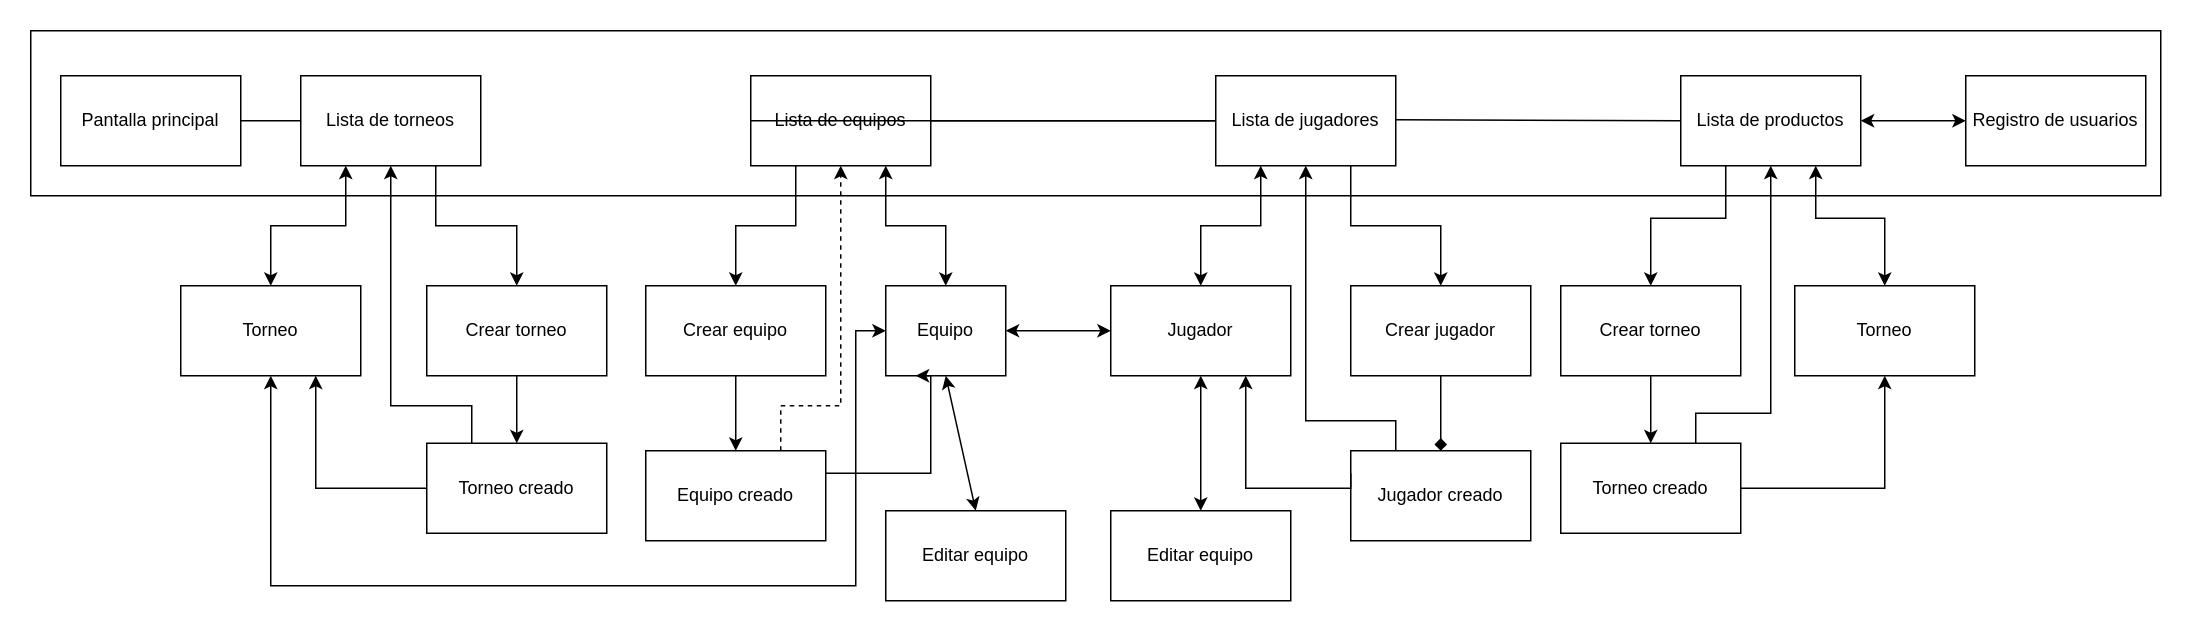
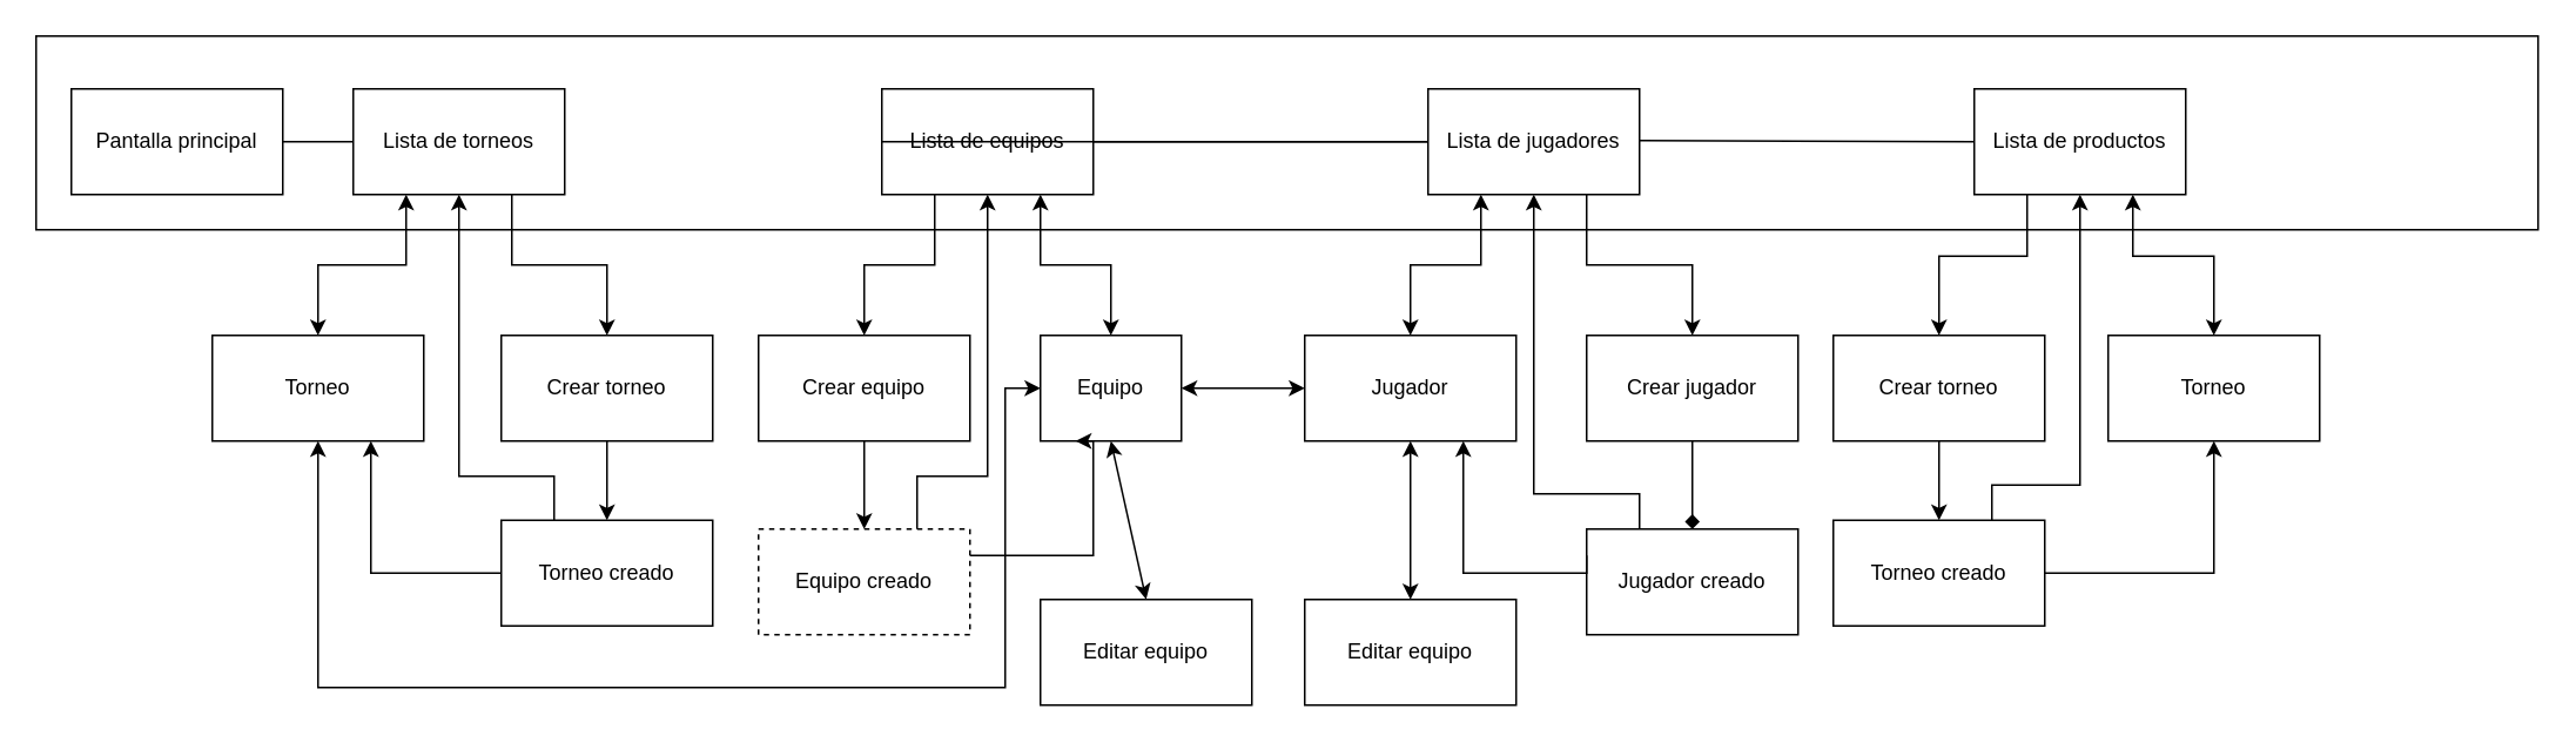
- <mxCell id="51" value="" style="endArrow=classic;startArrow=classic;html=1;rounded=0;exitX=1;exitY=0.5;exitDx=0;exitDy=0;entryX=0;entryY=0.5;entryDx=0;entryDy=0;" edge="1" parent="1" source="6" target="7"><mxGeometry width="50" height="50" relative="1" as="geometry"><mxPoint x="1260" y="-50" as="sourcePoint" /><mxPoint x="1310" y="-100" as="targetPoint" /></mxGeometry></mxCell>
- <mxCell id="7" value="Registro de usuarios" style="rounded=0;whiteSpace=wrap;html=1;" vertex="1" parent="1"><mxGeometry x="1310" y="50" width="120" height="60" as="geometry" /></mxCell>
- <mxCell id="23" value="" style="endArrow=classic;html=1;rounded=0;exitX=0.75;exitY=0;exitDx=0;exitDy=0;entryX=0.5;entryY=1;entryDx=0;entryDy=0;edgeStyle=orthogonalEdgeStyle;dashed=1;" edge="1" parent="1" source="19" target="5"><mxGeometry width="50" height="50" relative="1" as="geometry"><mxPoint x="390" y="100" as="sourcePoint" /><mxPoint x="440" y="50" as="targetPoint" /><Array as="points"><mxPoint x="520" y="270" /><mxPoint x="560" y="270" /></Array></mxGeometry></mxCell>
+ <mxCell id="23" value="" style="endArrow=classic;html=1;rounded=0;exitX=0.75;exitY=0;exitDx=0;exitDy=0;entryX=0.5;entryY=1;entryDx=0;entryDy=0;edgeStyle=orthogonalEdgeStyle;" edge="1" parent="1" source="19" target="5"><mxGeometry width="50" height="50" relative="1" as="geometry"><mxPoint x="390" y="100" as="sourcePoint" /><mxPoint x="440" y="50" as="targetPoint" /><Array as="points"><mxPoint x="520" y="270" /><mxPoint x="560" y="270" /></Array></mxGeometry></mxCell>
- <mxCell id="19" value="Equipo creado" style="rounded=0;whiteSpace=wrap;html=1;" vertex="1" parent="1"><mxGeometry x="430" y="300" width="120" height="60" as="geometry" /></mxCell>
+ <mxCell id="19" value="Equipo creado" style="rounded=0;whiteSpace=wrap;html=1;dashed=1;" vertex="1" parent="1"><mxGeometry x="430" y="300" width="120" height="60" as="geometry" /></mxCell>
